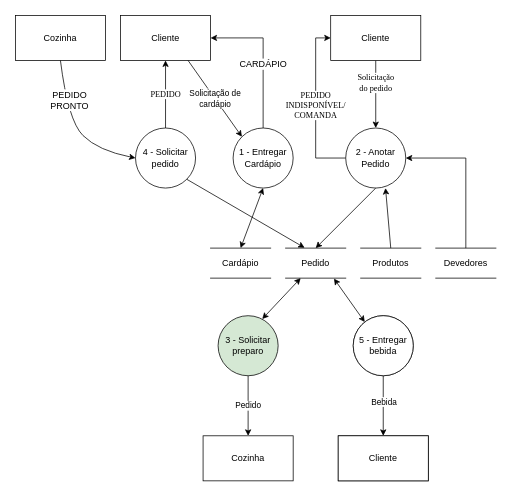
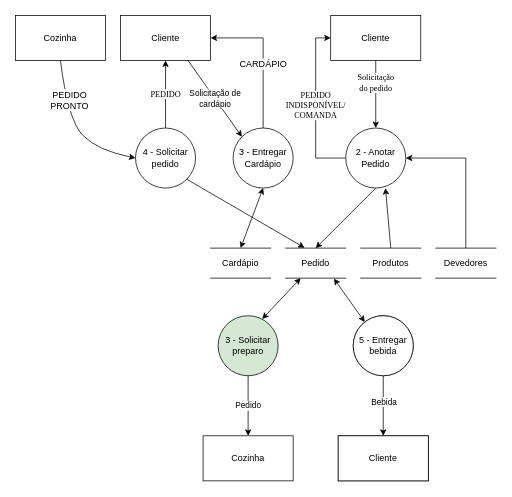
- <mxCell id="14" value="1 - Entregar&lt;br&gt;Cardápio" style="ellipse;whiteSpace=wrap;html=1;aspect=fixed;" parent="1" vertex="1"><mxGeometry x="310" y="170" width="80" height="80" as="geometry" /></mxCell>
+ <mxCell id="14" value="3 - Entregar&lt;br&gt;Cardápio" style="ellipse;whiteSpace=wrap;html=1;aspect=fixed;" parent="1" vertex="1"><mxGeometry x="310" y="170" width="80" height="80" as="geometry" /></mxCell>
